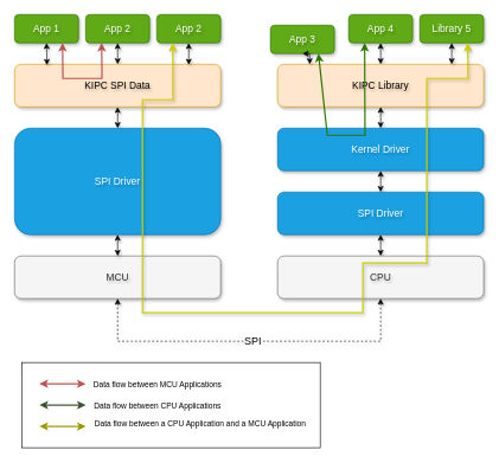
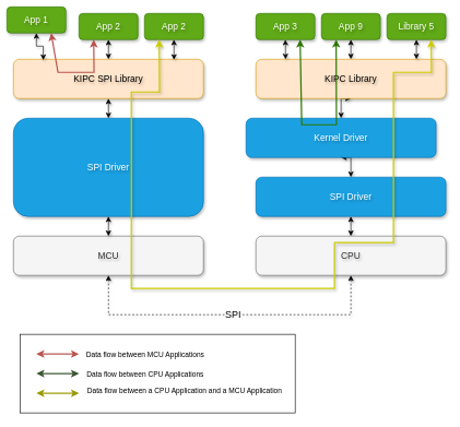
- <mxCell id="2" value="App 1" style="rounded=1;whiteSpace=wrap;html=1;fillColor=#60a917;strokeColor=#2D7600;fontColor=#ffffff;fontSize=14;textShadow=1;shadow=1;" vertex="1" parent="1"><mxGeometry x="20" y="20" width="90" height="40" as="geometry" /></mxCell>
+ <mxCell id="2" value="App 1" style="rounded=1;whiteSpace=wrap;html=1;fillColor=#60a917;strokeColor=#2D7600;fontColor=#ffffff;fontSize=14;textShadow=1;shadow=1;" vertex="1" parent="1"><mxGeometry x="10" y="10" width="90" height="40" as="geometry" /></mxCell>
- <mxCell id="8" value="App 4" style="rounded=1;whiteSpace=wrap;html=1;fillColor=#60a917;fontColor=#ffffff;strokeColor=#2D7600;fontSize=14;textShadow=1;shadow=1;" vertex="1" parent="1"><mxGeometry x="490" y="20" width="90" height="40" as="geometry" /></mxCell>
+ <mxCell id="8" value="App 9" style="rounded=1;whiteSpace=wrap;html=1;fillColor=#60a917;fontColor=#ffffff;strokeColor=#2D7600;fontSize=14;textShadow=1;shadow=1;" vertex="1" parent="1"><mxGeometry x="490" y="20" width="90" height="40" as="geometry" /></mxCell>
- <mxCell id="6" value="App 3" style="rounded=1;whiteSpace=wrap;html=1;fillColor=#60a917;fontColor=#ffffff;strokeColor=#2D7600;fontSize=14;textShadow=1;shadow=1;" vertex="1" parent="1"><mxGeometry x="380" y="35" width="90" height="40" as="geometry" /></mxCell>
+ <mxCell id="6" value="App 3" style="rounded=1;whiteSpace=wrap;html=1;fillColor=#60a917;fontColor=#ffffff;strokeColor=#2D7600;fontSize=14;textShadow=1;shadow=1;" vertex="1" parent="1"><mxGeometry x="390" y="20" width="90" height="40" as="geometry" /></mxCell>
- <mxCell id="12" value="KIPC SPI Data" style="rounded=1;whiteSpace=wrap;html=1;fillColor=#ffe6cc;strokeColor=#d79b00;fontSize=14;textShadow=1;shadow=1;" vertex="1" parent="1"><mxGeometry x="20" y="90" width="290" height="60" as="geometry" /></mxCell>
+ <mxCell id="12" value="KIPC SPI Library" style="rounded=1;whiteSpace=wrap;html=1;fillColor=#ffe6cc;strokeColor=#d79b00;fontSize=14;textShadow=1;shadow=1;" vertex="1" parent="1"><mxGeometry x="20" y="90" width="290" height="60" as="geometry" /></mxCell>
- <mxCell id="17" value="Kernel Driver" style="rounded=1;whiteSpace=wrap;html=1;fillColor=#1ba1e2;fontColor=#ffffff;strokeColor=#006EAF;fontSize=14;textShadow=1;shadow=1;" vertex="1" parent="1"><mxGeometry x="390" y="180" width="290" height="60" as="geometry" /></mxCell>
+ <mxCell id="17" value="Kernel Driver" style="rounded=1;whiteSpace=wrap;html=1;fillColor=#1ba1e2;fontColor=#ffffff;strokeColor=#006EAF;fontSize=14;textShadow=1;shadow=1;" vertex="1" parent="1"><mxGeometry x="375" y="180" width="290" height="60" as="geometry" /></mxCell>
